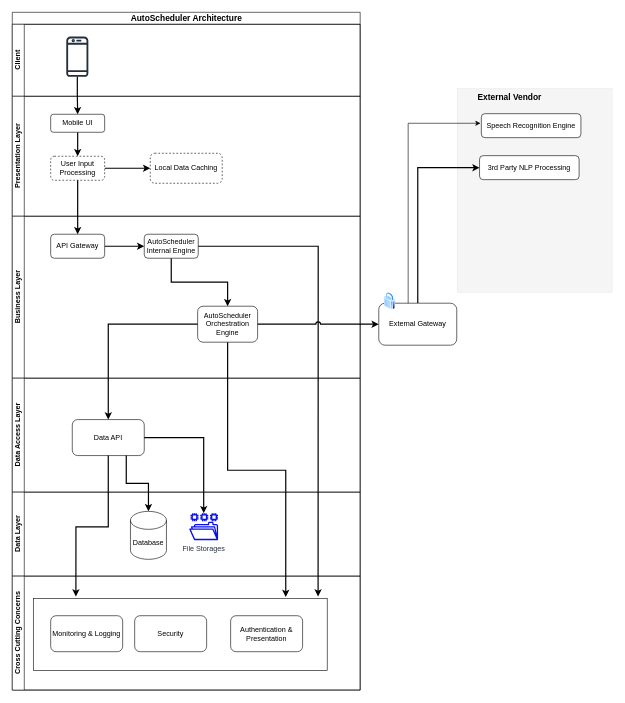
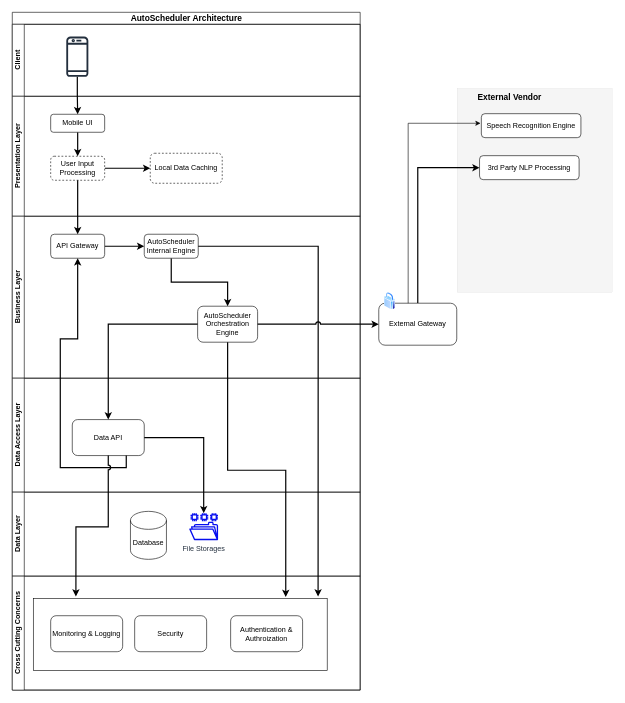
- <mxCell id="31" style="edgeStyle=orthogonalEdgeStyle;rounded=0;orthogonalLoop=1;jettySize=auto;html=1;strokeColor=default;strokeWidth=2;align=center;verticalAlign=middle;fontFamily=Helvetica;fontSize=11;fontColor=default;labelBackgroundColor=default;endArrow=classic;exitX=0.75;exitY=1;exitDx=0;exitDy=0;" edge="1" parent="3" source="19" target="21"><mxGeometry relative="1" as="geometry" /></mxCell>
+ <mxCell id="31" style="edgeStyle=orthogonalEdgeStyle;rounded=0;orthogonalLoop=1;jettySize=auto;html=1;strokeColor=default;strokeWidth=2;align=center;verticalAlign=middle;fontFamily=Helvetica;fontSize=11;fontColor=default;labelBackgroundColor=default;endArrow=classic;exitX=0.75;exitY=1;exitDx=0;exitDy=0;" edge="1" parent="3" source="19" target="14"><mxGeometry relative="1" as="geometry" /></mxCell>
- <mxCell id="27" value="Authentication &amp;amp; Presentation" style="rounded=1;whiteSpace=wrap;html=1;" vertex="1" parent="23"><mxGeometry x="364" y="66" width="120" height="60" as="geometry" /></mxCell>
+ <mxCell id="27" value="Authentication &amp;amp; Authroization" style="rounded=1;whiteSpace=wrap;html=1;" vertex="1" parent="23"><mxGeometry x="364" y="66" width="120" height="60" as="geometry" /></mxCell>
